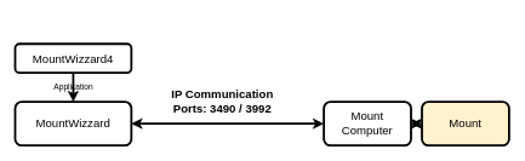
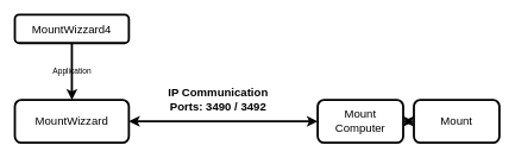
- <mxCell id="8" value="MountWizzard4" style="rounded=1;whiteSpace=wrap;html=1;strokeWidth=3;fontSize=16;labelBackgroundColor=none;" parent="1" vertex="1"><mxGeometry x="20" y="60" width="160" height="40" as="geometry" /></mxCell>
+ <mxCell id="8" value="MountWizzard4" style="rounded=1;whiteSpace=wrap;html=1;strokeWidth=3;fontSize=16;labelBackgroundColor=none;" parent="1" vertex="1"><mxGeometry x="20" y="20" width="160" height="40" as="geometry" /></mxCell>
- <mxCell id="5" value="IP Communication&lt;br&gt;Ports:&amp;nbsp;3490 / 3992" style="text;strokeColor=none;fillColor=none;html=1;fontSize=16;fontStyle=1;verticalAlign=middle;align=center;labelBackgroundColor=none;" parent="1" vertex="1"><mxGeometry x="230" y="120" width="150" height="40" as="geometry" /></mxCell>
+ <mxCell id="5" value="IP Communication&lt;br&gt;Ports:&amp;nbsp;3490 / 3492" style="text;strokeColor=none;fillColor=none;html=1;fontSize=16;fontStyle=1;verticalAlign=middle;align=center;labelBackgroundColor=none;" parent="1" vertex="1"><mxGeometry x="230" y="120" width="150" height="40" as="geometry" /></mxCell>
- <mxCell id="6" value="Mount" style="rounded=1;whiteSpace=wrap;html=1;strokeWidth=3;fontSize=16;labelBackgroundColor=none;fillColor=#fff2cc;" parent="1" vertex="1"><mxGeometry x="580" y="140" width="120" height="60" as="geometry" /></mxCell>
+ <mxCell id="6" value="Mount" style="rounded=1;whiteSpace=wrap;html=1;strokeWidth=3;fontSize=16;labelBackgroundColor=none;" parent="1" vertex="1"><mxGeometry x="580" y="140" width="120" height="60" as="geometry" /></mxCell>
